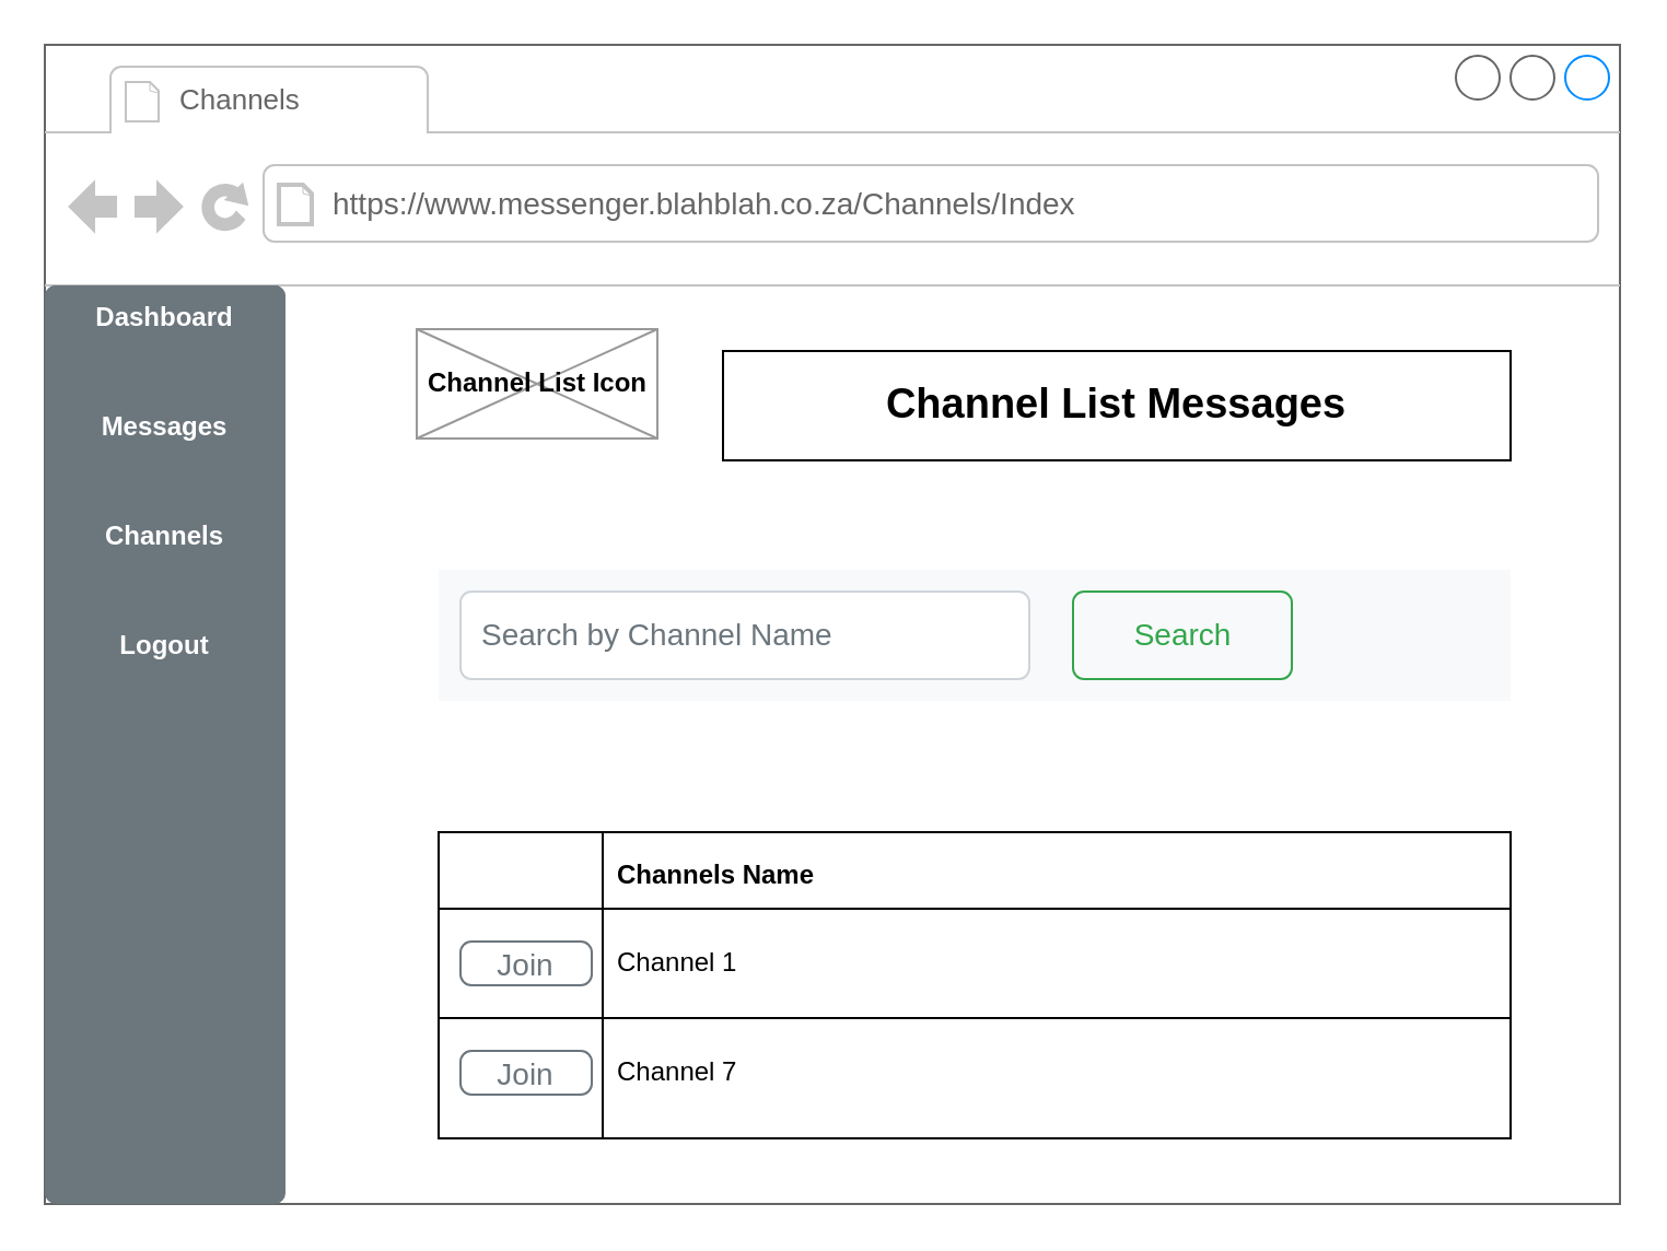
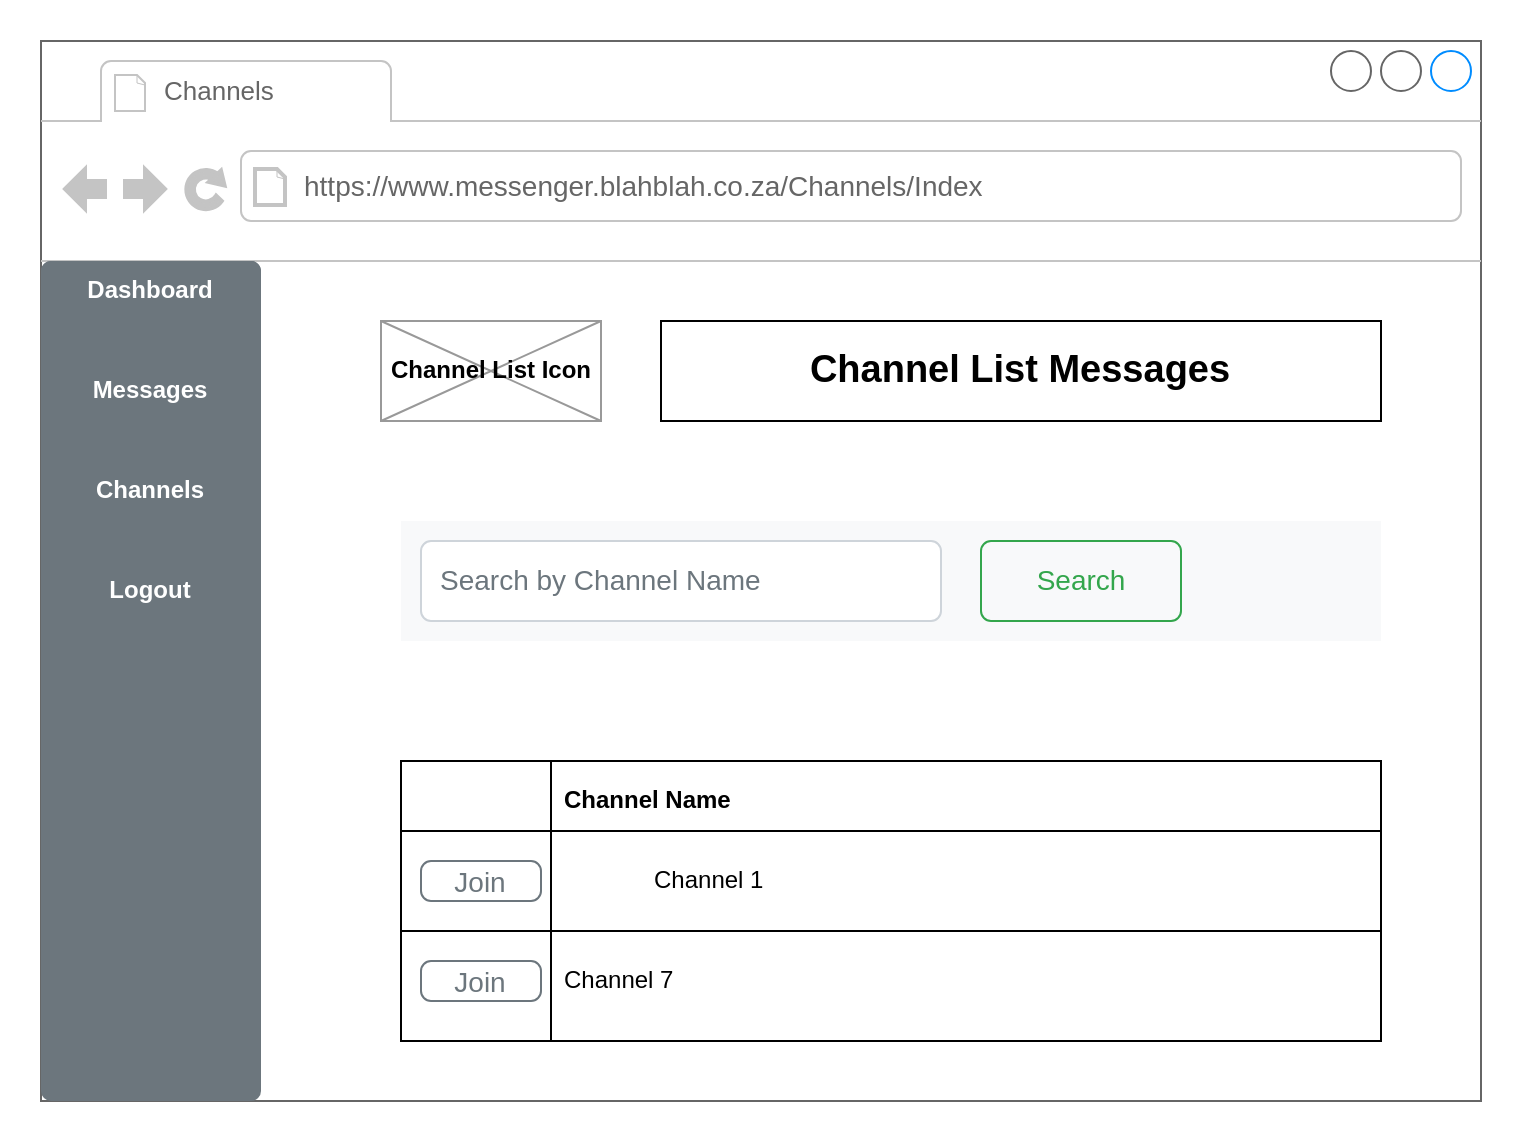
- <mxCell id="5" value="&lt;b&gt;Channel List Icon&lt;/b&gt;" style="verticalLabelPosition=middle;shadow=0;dashed=0;align=center;html=1;verticalAlign=middle;strokeWidth=1;shape=mxgraph.mockup.graphics.simpleIcon;strokeColor=#999999;labelPosition=center;" vertex="1" parent="2"><mxGeometry x="170" y="130" width="110" height="50" as="geometry" /></mxCell>
+ <mxCell id="5" value="&lt;b&gt;Channel List Icon&lt;/b&gt;" style="verticalLabelPosition=middle;shadow=0;dashed=0;align=center;html=1;verticalAlign=middle;strokeWidth=1;shape=mxgraph.mockup.graphics.simpleIcon;strokeColor=#999999;labelPosition=center;" vertex="1" parent="2"><mxGeometry x="170" y="140" width="110" height="50" as="geometry" /></mxCell>
- <mxCell id="19" value="&lt;b&gt;Channels Name&lt;/b&gt;" style="text;html=1;strokeColor=none;fillColor=none;align=left;verticalAlign=middle;whiteSpace=wrap;rounded=0;" vertex="1" parent="2"><mxGeometry x="260" y="370" width="190" height="20" as="geometry" /></mxCell>
+ <mxCell id="19" value="&lt;b&gt;Channel Name&lt;/b&gt;" style="text;html=1;strokeColor=none;fillColor=none;align=left;verticalAlign=middle;whiteSpace=wrap;rounded=0;" vertex="1" parent="2"><mxGeometry x="260" y="370" width="190" height="20" as="geometry" /></mxCell>
- <mxCell id="20" value="Channel 1" style="text;html=1;strokeColor=none;fillColor=none;align=left;verticalAlign=middle;whiteSpace=wrap;rounded=0;" vertex="1" parent="2"><mxGeometry x="260" y="410" width="190" height="20" as="geometry" /></mxCell>
+ <mxCell id="20" value="Channel 1" style="text;html=1;strokeColor=none;fillColor=none;align=left;verticalAlign=middle;whiteSpace=wrap;rounded=0;" vertex="1" parent="2"><mxGeometry x="305" y="410" width="190" height="20" as="geometry" /></mxCell>
